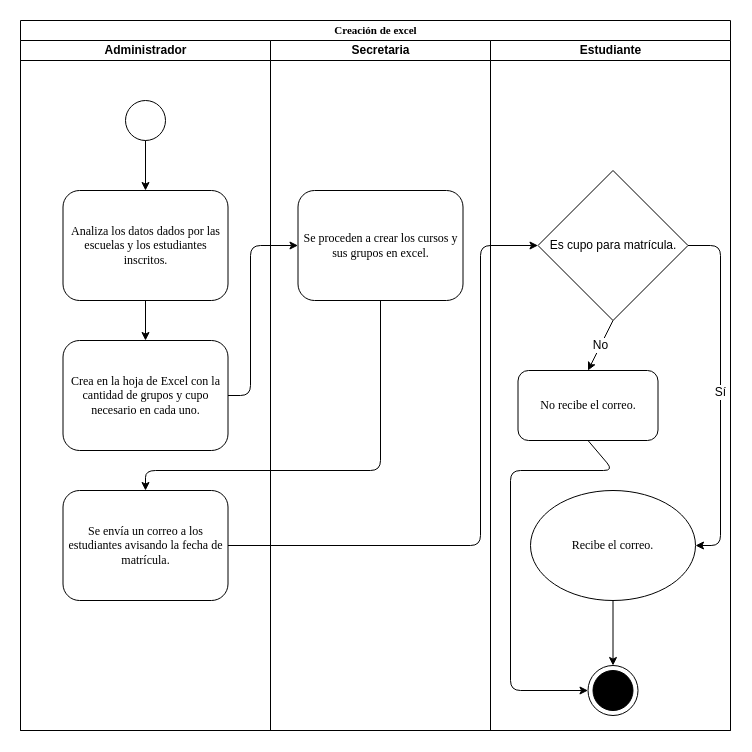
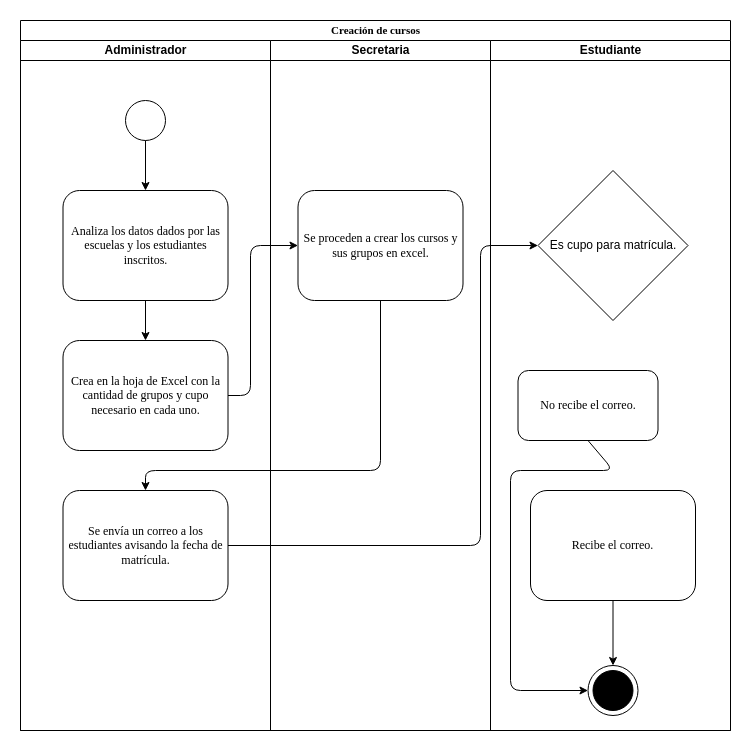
- <mxCell id="2" value="&lt;font style=&quot;font-size: 11px&quot;&gt;Creación de excel&lt;/font&gt;" style="swimlane;html=1;childLayout=stackLayout;startSize=20;rounded=0;shadow=0;labelBackgroundColor=none;strokeWidth=1;fontFamily=Verdana;fontSize=8;align=center;" parent="1" vertex="1"><mxGeometry x="20" y="20" width="710" height="710" as="geometry" /></mxCell>
+ <mxCell id="2" value="&lt;font style=&quot;font-size: 11px&quot;&gt;Creación de cursos&lt;/font&gt;" style="swimlane;html=1;childLayout=stackLayout;startSize=20;rounded=0;shadow=0;labelBackgroundColor=none;strokeWidth=1;fontFamily=Verdana;fontSize=8;align=center;" parent="1" vertex="1"><mxGeometry x="20" y="20" width="710" height="710" as="geometry" /></mxCell>
- <mxCell id="15" value="No" style="endArrow=classic;html=1;fontSize=12;exitX=0.5;exitY=1;exitDx=0;exitDy=0;entryX=0.5;entryY=0;entryDx=0;entryDy=0;" parent="14" source="20" target="21" edge="1"><mxGeometry width="50" height="50" relative="1" as="geometry"><mxPoint x="-40" y="340" as="sourcePoint" /><mxPoint x="110" y="480" as="targetPoint" /></mxGeometry></mxCell>
- <mxCell id="22" value="Sí" style="endArrow=classic;html=1;fontSize=12;exitX=1;exitY=0.5;exitDx=0;exitDy=0;" parent="14" source="20" target="17" edge="1"><mxGeometry width="50" height="50" relative="1" as="geometry"><mxPoint x="-20" y="420" as="sourcePoint" /><mxPoint x="230" y="520" as="targetPoint" /><Array as="points"><mxPoint x="230" y="205" /><mxPoint x="230" y="505" /></Array></mxGeometry></mxCell>
- <mxCell id="17" value="Recibe el correo." style="ellipse;whiteSpace=wrap;html=1;shadow=0;labelBackgroundColor=none;strokeWidth=1;fontFamily=Verdana;fontSize=12;align=center;" parent="14" vertex="1"><mxGeometry x="40" y="450" width="165" height="110" as="geometry" /></mxCell>
+ <mxCell id="17" value="Recibe el correo." style="rounded=1;whiteSpace=wrap;html=1;shadow=0;labelBackgroundColor=none;strokeWidth=1;fontFamily=Verdana;fontSize=12;align=center;" parent="14" vertex="1"><mxGeometry x="40" y="450" width="165" height="110" as="geometry" /></mxCell>
